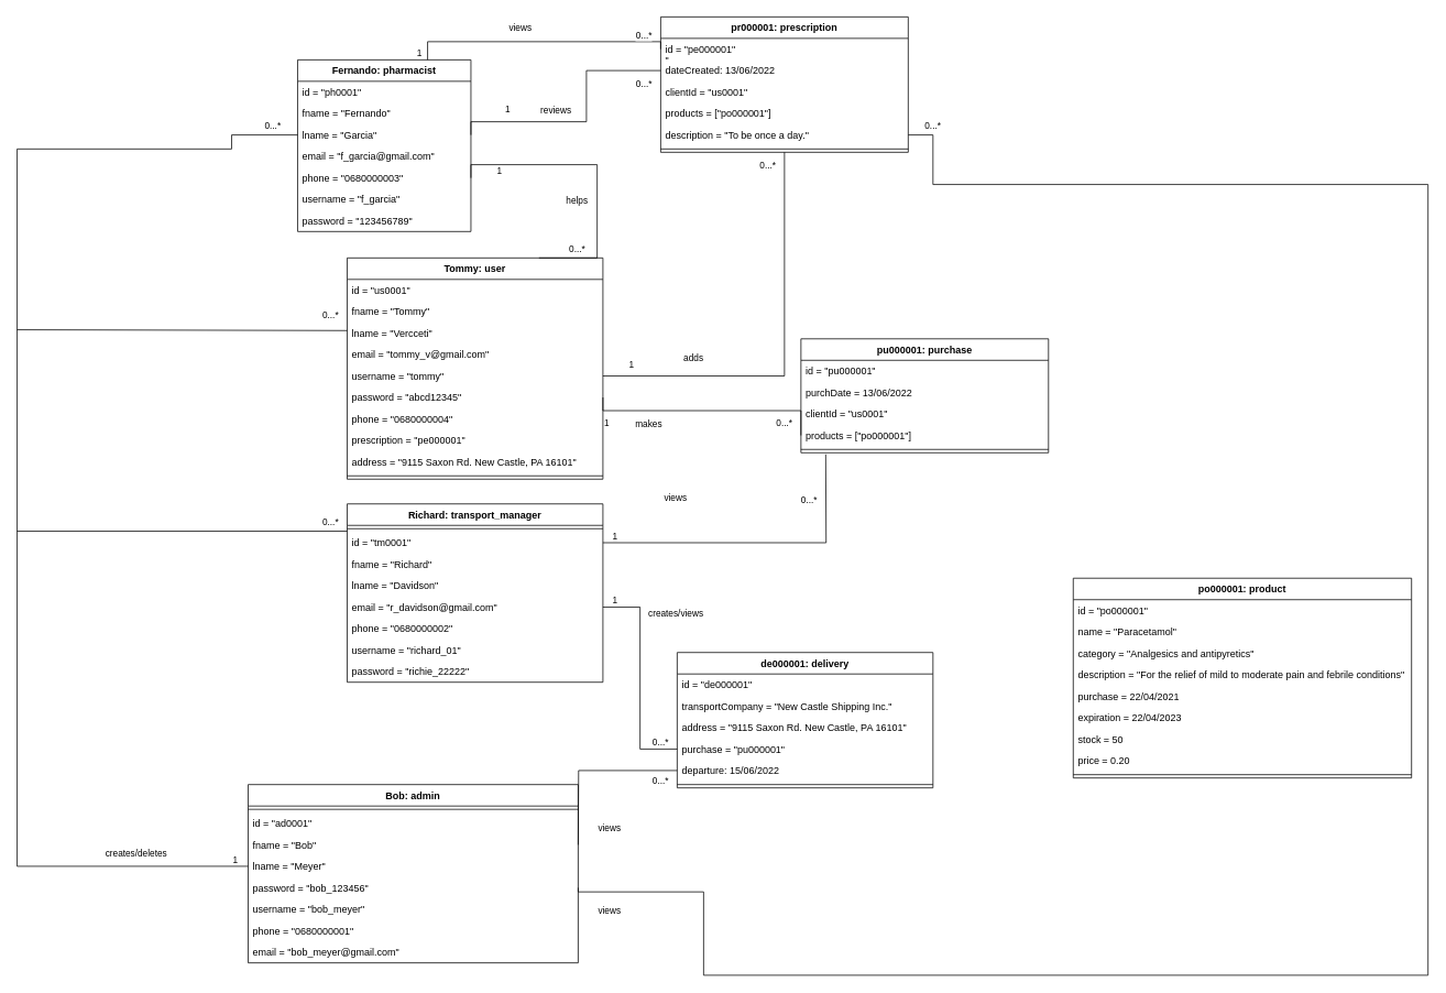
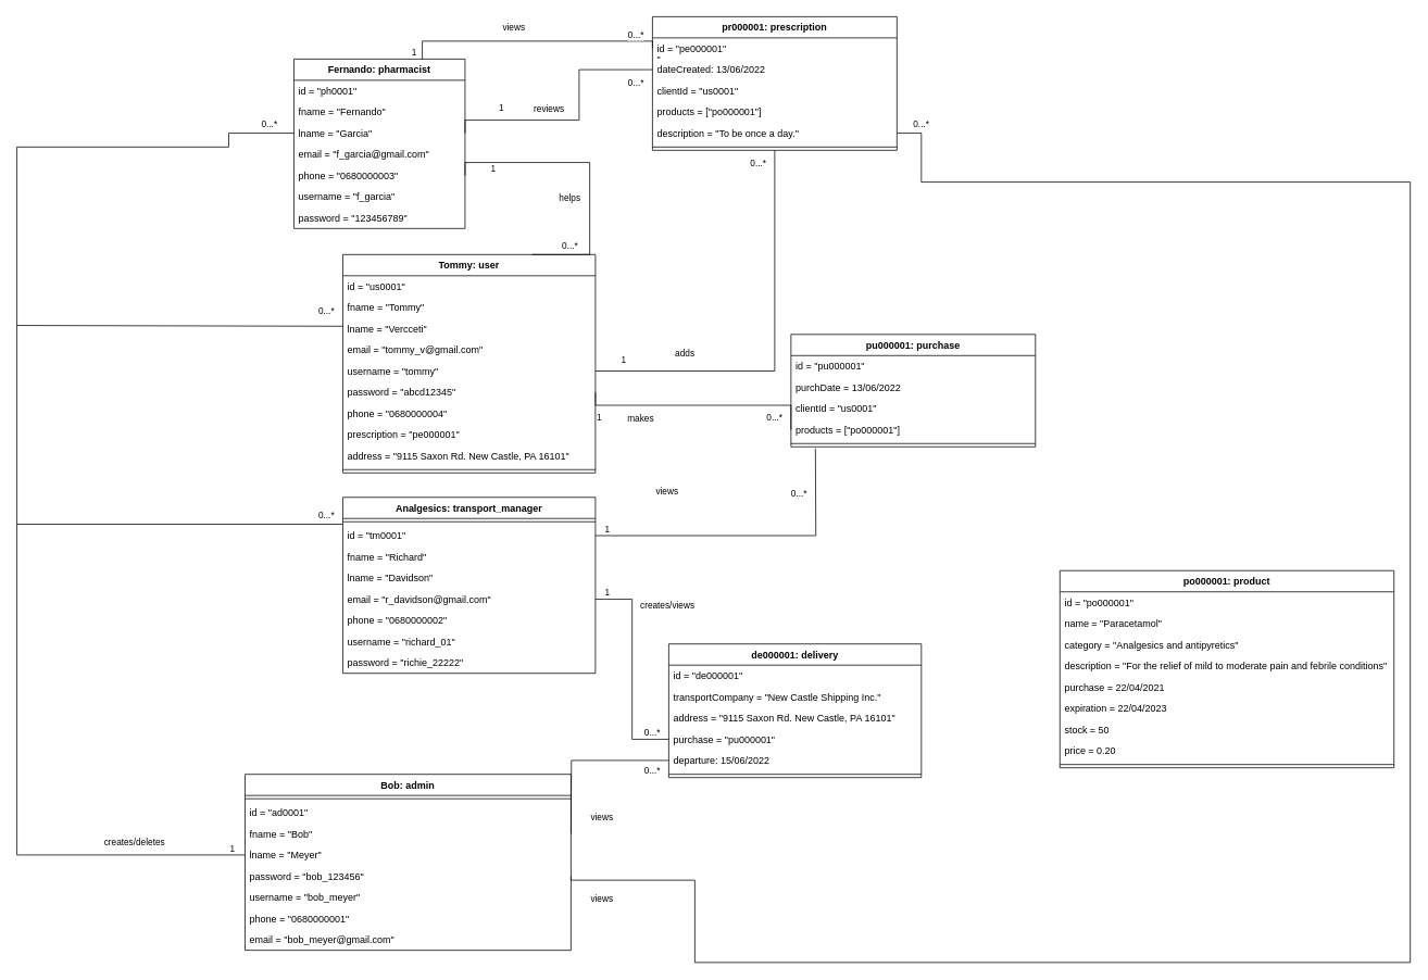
- <mxCell id="44" value="Richard: transport_manager" style="swimlane;fontStyle=1;align=center;verticalAlign=top;childLayout=stackLayout;horizontal=1;startSize=26;horizontalStack=0;resizeParent=1;resizeParentMax=0;resizeLast=0;collapsible=1;marginBottom=0;" parent="1" vertex="1"><mxGeometry x="420" y="610" width="310" height="216" as="geometry" /></mxCell>
+ <mxCell id="44" value="Analgesics: transport_manager" style="swimlane;fontStyle=1;align=center;verticalAlign=top;childLayout=stackLayout;horizontal=1;startSize=26;horizontalStack=0;resizeParent=1;resizeParentMax=0;resizeLast=0;collapsible=1;marginBottom=0;" parent="1" vertex="1"><mxGeometry x="420" y="610" width="310" height="216" as="geometry" /></mxCell>
